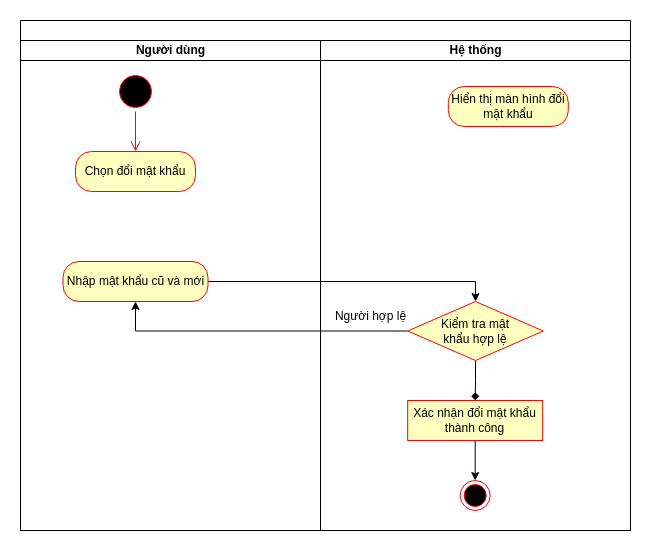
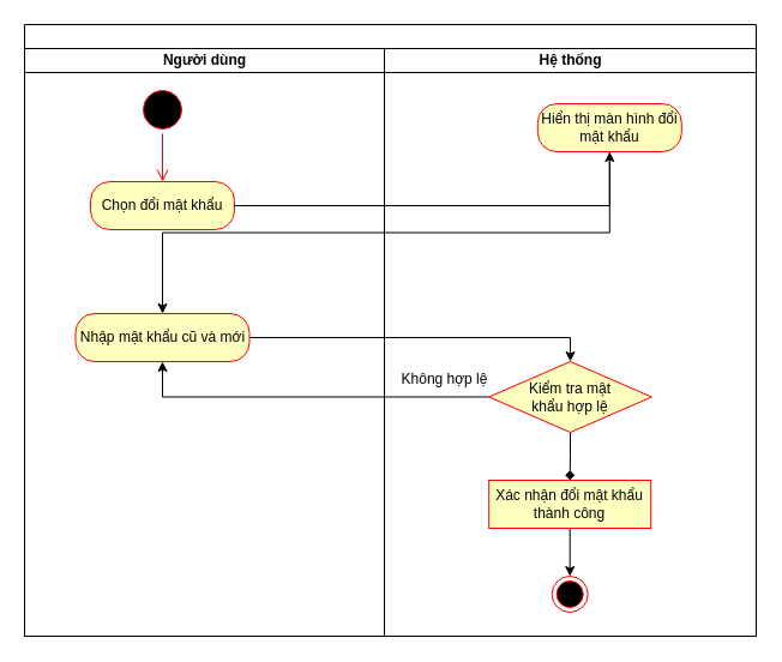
+ <mxCell id="7" value="" style="edgeStyle=orthogonalEdgeStyle;rounded=0;orthogonalLoop=1;jettySize=auto;html=1;" edge="1" parent="4" source="11" target="19"><mxGeometry relative="1" as="geometry" /></mxCell>
+ <mxCell id="8" style="edgeStyle=orthogonalEdgeStyle;rounded=0;orthogonalLoop=1;jettySize=auto;html=1;exitX=0.5;exitY=1;exitDx=0;exitDy=0;" edge="1" parent="4" source="19" target="12"><mxGeometry relative="1" as="geometry" /></mxCell>
- <mxCell id="18" value="Người hợp lệ" style="text;html=1;align=center;verticalAlign=middle;resizable=0;points=[];autosize=1;strokeColor=none;fillColor=none;" vertex="1" parent="4"><mxGeometry x="1.421e-14" y="261" width="100" height="30" as="geometry" /></mxCell>
+ <mxCell id="18" value="Không hợp lệ" style="text;html=1;align=center;verticalAlign=middle;resizable=0;points=[];autosize=1;strokeColor=none;fillColor=none;" vertex="1" parent="4"><mxGeometry x="1.421e-14" y="261" width="100" height="30" as="geometry" /></mxCell>
